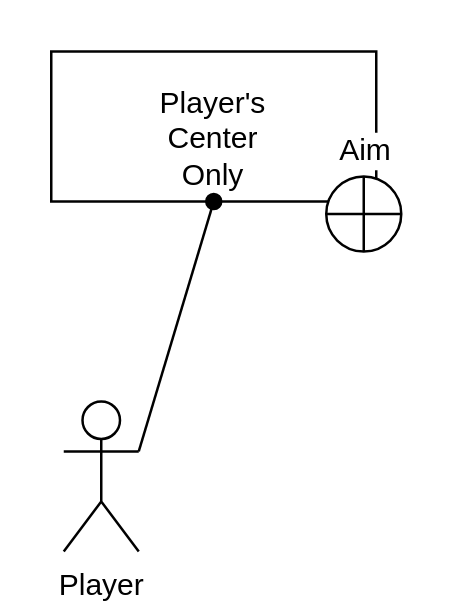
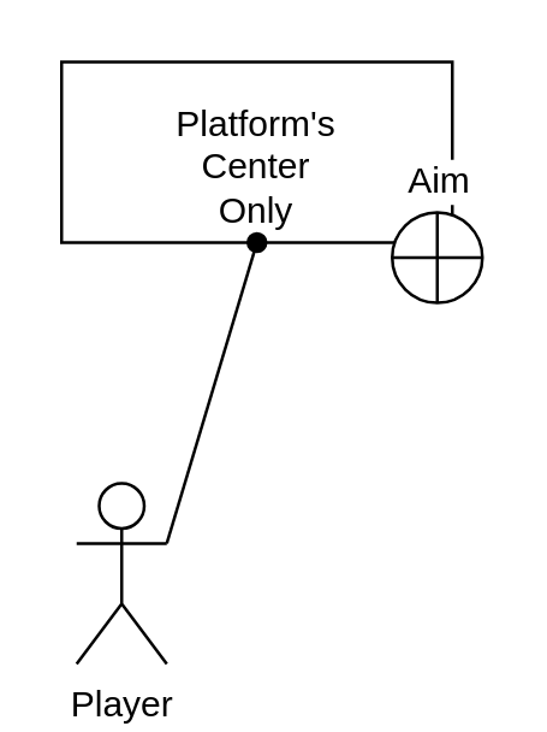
- <mxCell id="5" value="Player's&lt;div&gt;Center&lt;/div&gt;&lt;div&gt;Only&lt;/div&gt;" style="text;html=1;align=center;verticalAlign=middle;whiteSpace=wrap;rounded=0;" vertex="1" parent="1"><mxGeometry x="55" y="40" width="60" height="30" as="geometry" /></mxCell>
+ <mxCell id="5" value="Platform's&lt;div&gt;Center&lt;/div&gt;&lt;div&gt;Only&lt;/div&gt;" style="text;html=1;align=center;verticalAlign=middle;whiteSpace=wrap;rounded=0;" vertex="1" parent="1"><mxGeometry x="55" y="40" width="60" height="30" as="geometry" /></mxCell>
